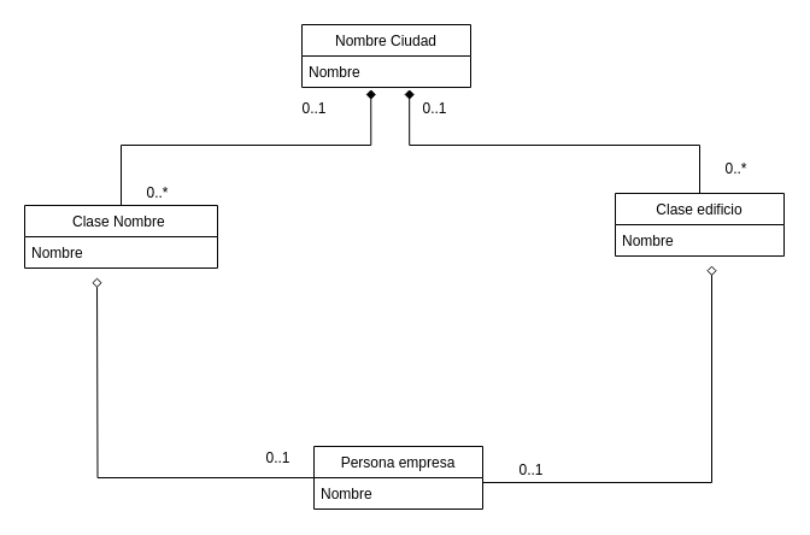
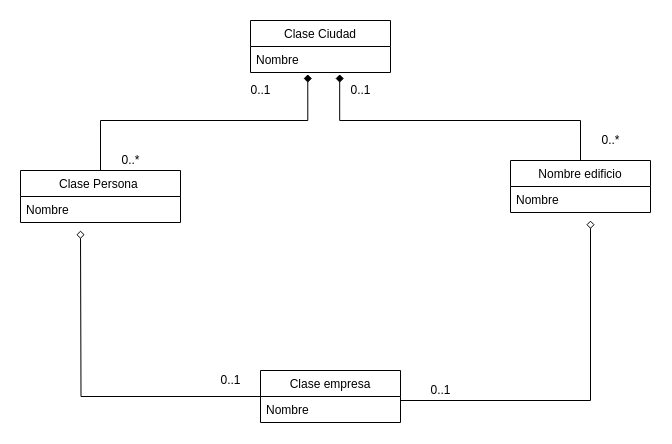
- <mxCell id="5" value="Nombre Ciudad" style="swimlane;fontStyle=0;childLayout=stackLayout;horizontal=1;startSize=26;fillColor=none;horizontalStack=0;resizeParent=1;resizeParentMax=0;resizeLast=0;collapsible=1;marginBottom=0;" vertex="1" parent="1"><mxGeometry x="250" y="20" width="140" height="52" as="geometry" /></mxCell>
+ <mxCell id="5" value="Clase Ciudad" style="swimlane;fontStyle=0;childLayout=stackLayout;horizontal=1;startSize=26;fillColor=none;horizontalStack=0;resizeParent=1;resizeParentMax=0;resizeLast=0;collapsible=1;marginBottom=0;" vertex="1" parent="1"><mxGeometry x="250" y="20" width="140" height="52" as="geometry" /></mxCell>
- <mxCell id="8" value="Clase edificio" style="swimlane;fontStyle=0;childLayout=stackLayout;horizontal=1;startSize=26;fillColor=none;horizontalStack=0;resizeParent=1;resizeParentMax=0;resizeLast=0;collapsible=1;marginBottom=0;" vertex="1" parent="1"><mxGeometry x="510" y="160" width="140" height="52" as="geometry" /></mxCell>
+ <mxCell id="8" value="Nombre edificio" style="swimlane;fontStyle=0;childLayout=stackLayout;horizontal=1;startSize=26;fillColor=none;horizontalStack=0;resizeParent=1;resizeParentMax=0;resizeLast=0;collapsible=1;marginBottom=0;" vertex="1" parent="1"><mxGeometry x="510" y="160" width="140" height="52" as="geometry" /></mxCell>
- <mxCell id="11" value="Clase Nombre " style="swimlane;fontStyle=0;align=center;verticalAlign=top;childLayout=stackLayout;horizontal=1;startSize=26;horizontalStack=0;resizeParent=1;resizeParentMax=0;resizeLast=0;collapsible=1;marginBottom=0;" vertex="1" parent="1"><mxGeometry x="20" y="170" width="160" height="52" as="geometry" /></mxCell>
+ <mxCell id="11" value="Clase Persona " style="swimlane;fontStyle=0;align=center;verticalAlign=top;childLayout=stackLayout;horizontal=1;startSize=26;horizontalStack=0;resizeParent=1;resizeParentMax=0;resizeLast=0;collapsible=1;marginBottom=0;" vertex="1" parent="1"><mxGeometry x="20" y="170" width="160" height="52" as="geometry" /></mxCell>
- <mxCell id="3" value="Persona empresa" style="swimlane;fontStyle=0;childLayout=stackLayout;horizontal=1;startSize=26;fillColor=none;horizontalStack=0;resizeParent=1;resizeParentMax=0;resizeLast=0;collapsible=1;marginBottom=0;" vertex="1" parent="1"><mxGeometry x="260" y="370" width="140" height="52" as="geometry" /></mxCell>
+ <mxCell id="3" value="Clase empresa" style="swimlane;fontStyle=0;childLayout=stackLayout;horizontal=1;startSize=26;fillColor=none;horizontalStack=0;resizeParent=1;resizeParentMax=0;resizeLast=0;collapsible=1;marginBottom=0;" vertex="1" parent="1"><mxGeometry x="260" y="370" width="140" height="52" as="geometry" /></mxCell>
